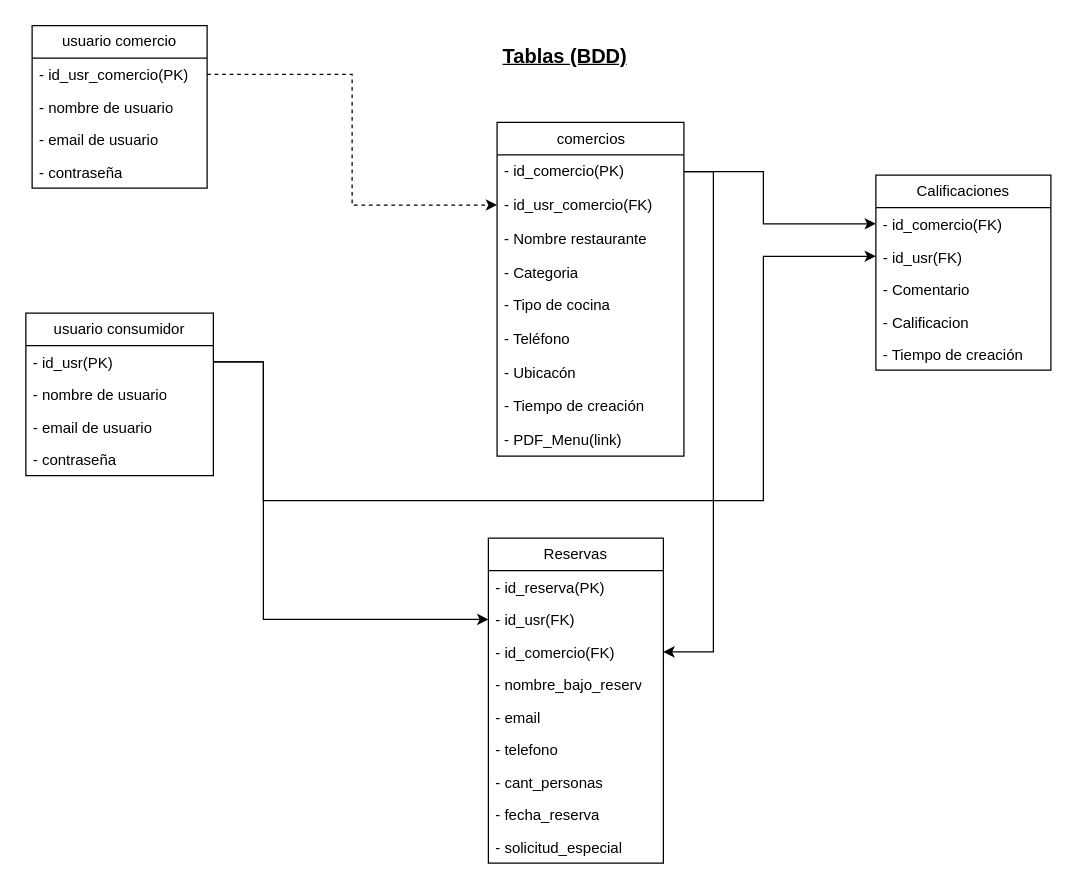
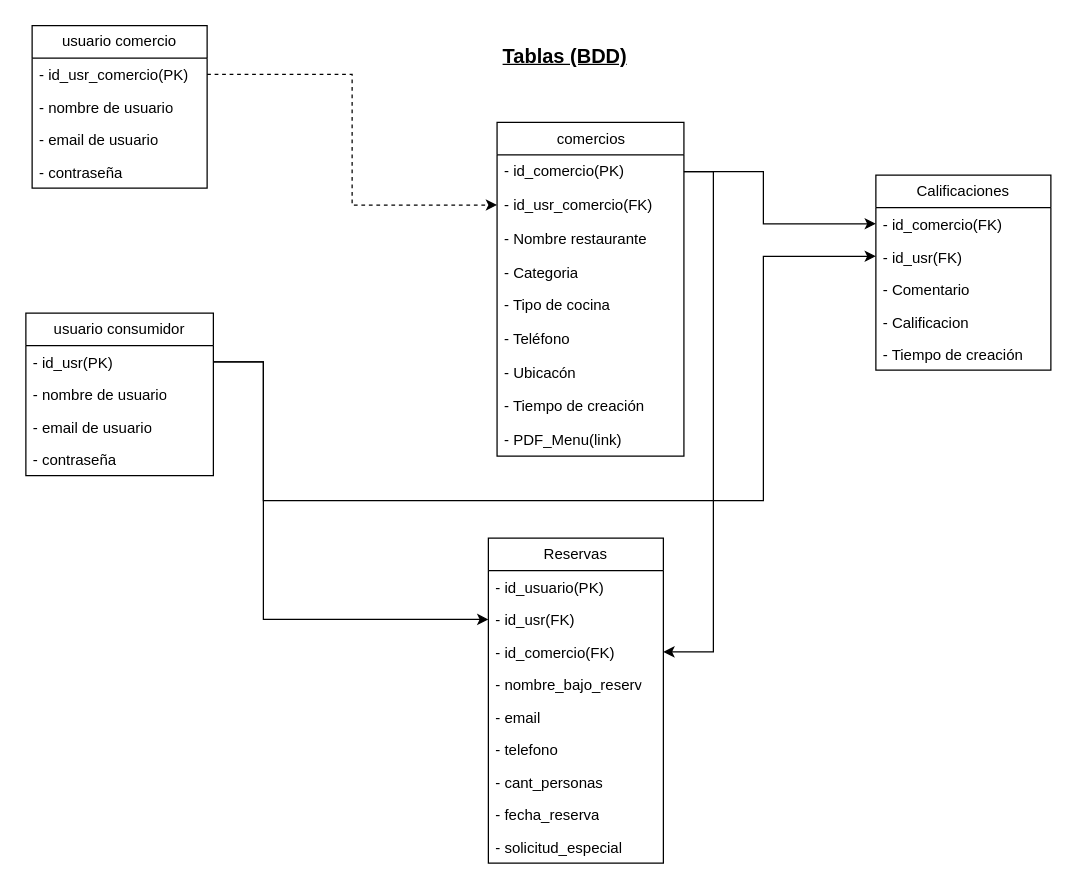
- <mxCell id="3" value="- id_reserva(PK)" style="text;strokeColor=none;fillColor=none;align=left;verticalAlign=top;spacingLeft=4;spacingRight=4;overflow=hidden;rotatable=0;points=[[0,0.5],[1,0.5]];portConstraint=eastwest;whiteSpace=wrap;html=1;" parent="2" vertex="1"><mxGeometry y="26" width="140" height="26" as="geometry" /></mxCell>
+ <mxCell id="3" value="- id_usuario(PK)" style="text;strokeColor=none;fillColor=none;align=left;verticalAlign=top;spacingLeft=4;spacingRight=4;overflow=hidden;rotatable=0;points=[[0,0.5],[1,0.5]];portConstraint=eastwest;whiteSpace=wrap;html=1;" parent="2" vertex="1"><mxGeometry y="26" width="140" height="26" as="geometry" /></mxCell>
